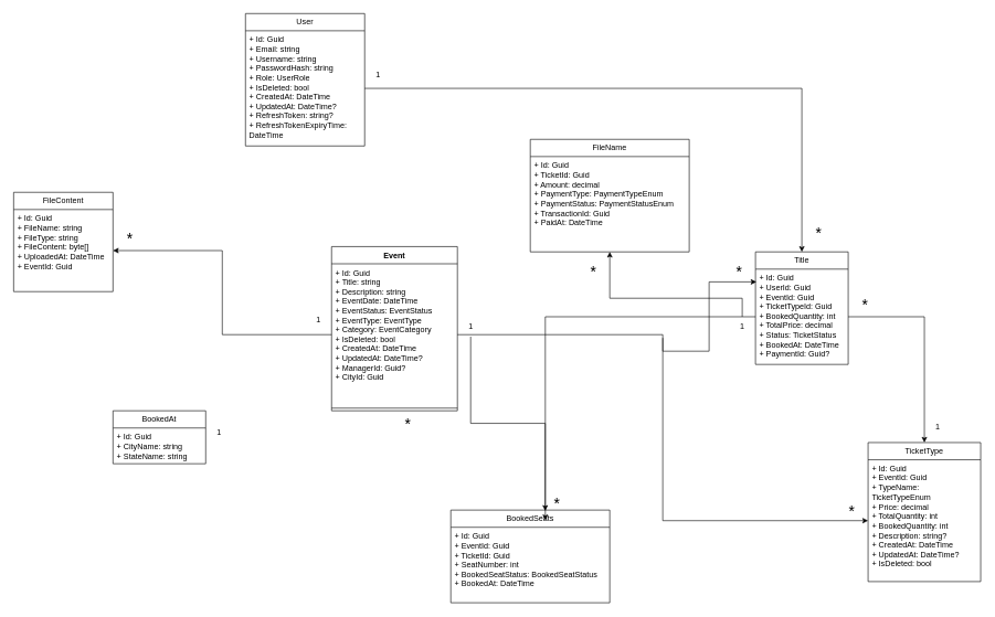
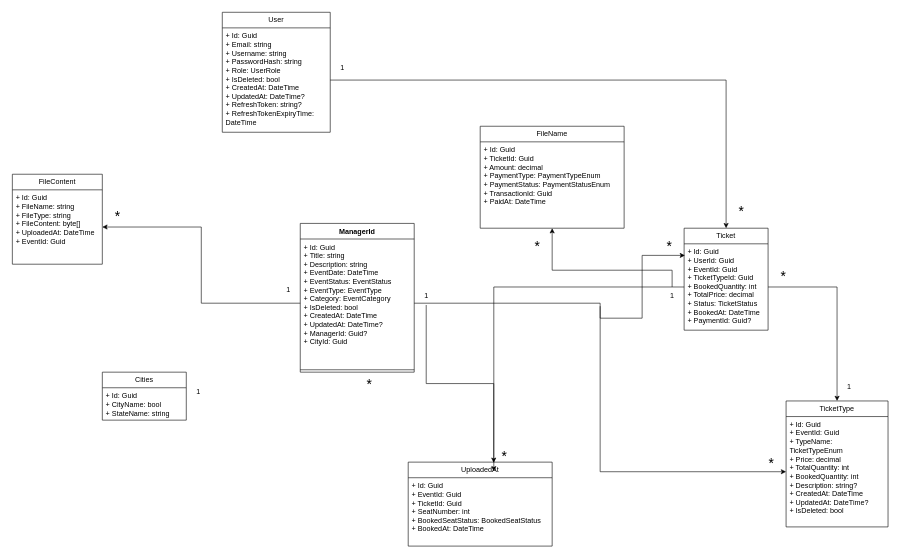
- <mxCell id="2" value="Event" style="swimlane;fontStyle=1;align=center;verticalAlign=top;childLayout=stackLayout;horizontal=1;startSize=26;horizontalStack=0;resizeParent=1;resizeParentMax=0;resizeLast=0;collapsible=1;marginBottom=0;whiteSpace=wrap;html=1;" vertex="1" parent="1"><mxGeometry x="500" y="372" width="190" height="248" as="geometry"><mxRectangle x="810" y="390" width="70" height="30" as="alternateBounds" /></mxGeometry></mxCell>
+ <mxCell id="2" value="ManagerId" style="swimlane;fontStyle=1;align=center;verticalAlign=top;childLayout=stackLayout;horizontal=1;startSize=26;horizontalStack=0;resizeParent=1;resizeParentMax=0;resizeLast=0;collapsible=1;marginBottom=0;whiteSpace=wrap;html=1;" vertex="1" parent="1"><mxGeometry x="500" y="372" width="190" height="248" as="geometry"><mxRectangle x="810" y="390" width="70" height="30" as="alternateBounds" /></mxGeometry></mxCell>
- <mxCell id="7" value="Title" style="swimlane;fontStyle=0;childLayout=stackLayout;horizontal=1;startSize=26;fillColor=none;horizontalStack=0;resizeParent=1;resizeParentMax=0;resizeLast=0;collapsible=1;marginBottom=0;whiteSpace=wrap;html=1;" vertex="1" parent="1"><mxGeometry x="1140" y="380" width="140" height="170" as="geometry"><mxRectangle x="1070" y="380" width="70" height="30" as="alternateBounds" /></mxGeometry></mxCell>
+ <mxCell id="7" value="Ticket" style="swimlane;fontStyle=0;childLayout=stackLayout;horizontal=1;startSize=26;fillColor=none;horizontalStack=0;resizeParent=1;resizeParentMax=0;resizeLast=0;collapsible=1;marginBottom=0;whiteSpace=wrap;html=1;" vertex="1" parent="1"><mxGeometry x="1140" y="380" width="140" height="170" as="geometry"><mxRectangle x="1070" y="380" width="70" height="30" as="alternateBounds" /></mxGeometry></mxCell>
- <mxCell id="15" value="BookedAt" style="swimlane;fontStyle=0;childLayout=stackLayout;horizontal=1;startSize=26;fillColor=none;horizontalStack=0;resizeParent=1;resizeParentMax=0;resizeLast=0;collapsible=1;marginBottom=0;whiteSpace=wrap;html=1;" vertex="1" parent="1"><mxGeometry x="170" y="620" width="140" height="80" as="geometry"><mxRectangle x="640" y="540" width="70" height="30" as="alternateBounds" /></mxGeometry></mxCell>
+ <mxCell id="15" value="Cities" style="swimlane;fontStyle=0;childLayout=stackLayout;horizontal=1;startSize=26;fillColor=none;horizontalStack=0;resizeParent=1;resizeParentMax=0;resizeLast=0;collapsible=1;marginBottom=0;whiteSpace=wrap;html=1;" vertex="1" parent="1"><mxGeometry x="170" y="620" width="140" height="80" as="geometry"><mxRectangle x="640" y="540" width="70" height="30" as="alternateBounds" /></mxGeometry></mxCell>
- <mxCell id="16" value="&lt;div&gt;+ Id: Guid&amp;nbsp;&amp;nbsp;&lt;/div&gt;&lt;div&gt;+ CityName: string&amp;nbsp;&amp;nbsp;&lt;/div&gt;&lt;div&gt;+ StateName: string&amp;nbsp;&amp;nbsp;&lt;/div&gt;&lt;div&gt;&lt;br&gt;&lt;/div&gt;" style="text;strokeColor=none;fillColor=none;align=left;verticalAlign=top;spacingLeft=4;spacingRight=4;overflow=hidden;rotatable=0;points=[[0,0.5],[1,0.5]];portConstraint=eastwest;whiteSpace=wrap;html=1;" vertex="1" parent="15"><mxGeometry y="26" width="140" height="54" as="geometry" /></mxCell>
+ <mxCell id="16" value="&lt;div&gt;+ Id: Guid&amp;nbsp;&amp;nbsp;&lt;/div&gt;&lt;div&gt;+ CityName: bool&amp;nbsp;&amp;nbsp;&lt;/div&gt;&lt;div&gt;+ StateName: string&amp;nbsp;&amp;nbsp;&lt;/div&gt;&lt;div&gt;&lt;br&gt;&lt;/div&gt;" style="text;strokeColor=none;fillColor=none;align=left;verticalAlign=top;spacingLeft=4;spacingRight=4;overflow=hidden;rotatable=0;points=[[0,0.5],[1,0.5]];portConstraint=eastwest;whiteSpace=wrap;html=1;" vertex="1" parent="15"><mxGeometry y="26" width="140" height="54" as="geometry" /></mxCell>
- <mxCell id="9" value="BookedSeats" style="swimlane;fontStyle=0;childLayout=stackLayout;horizontal=1;startSize=26;fillColor=none;horizontalStack=0;resizeParent=1;resizeParentMax=0;resizeLast=0;collapsible=1;marginBottom=0;whiteSpace=wrap;html=1;" vertex="1" parent="1"><mxGeometry x="680" y="770" width="240" height="140" as="geometry"><mxRectangle x="890" y="130" width="110" height="30" as="alternateBounds" /></mxGeometry></mxCell>
+ <mxCell id="9" value="UploadedAt" style="swimlane;fontStyle=0;childLayout=stackLayout;horizontal=1;startSize=26;fillColor=none;horizontalStack=0;resizeParent=1;resizeParentMax=0;resizeLast=0;collapsible=1;marginBottom=0;whiteSpace=wrap;html=1;" vertex="1" parent="1"><mxGeometry x="680" y="770" width="240" height="140" as="geometry"><mxRectangle x="890" y="130" width="110" height="30" as="alternateBounds" /></mxGeometry></mxCell>
